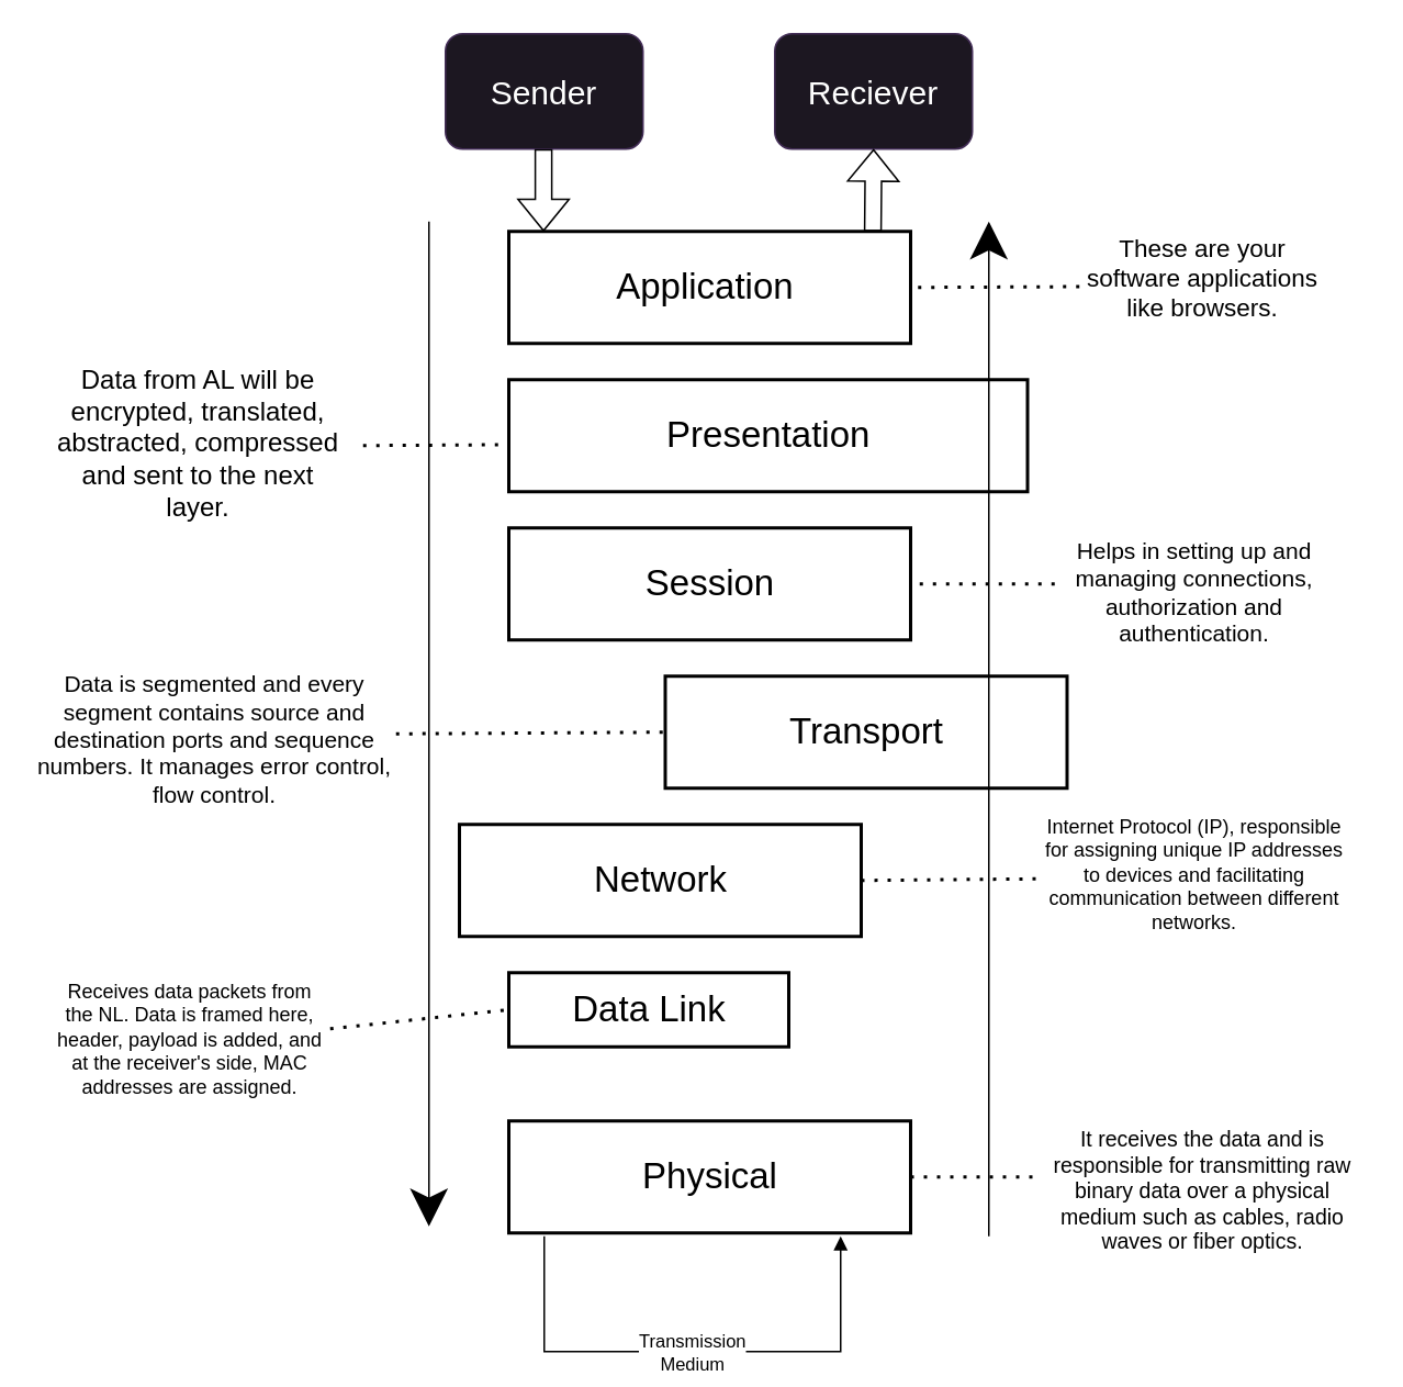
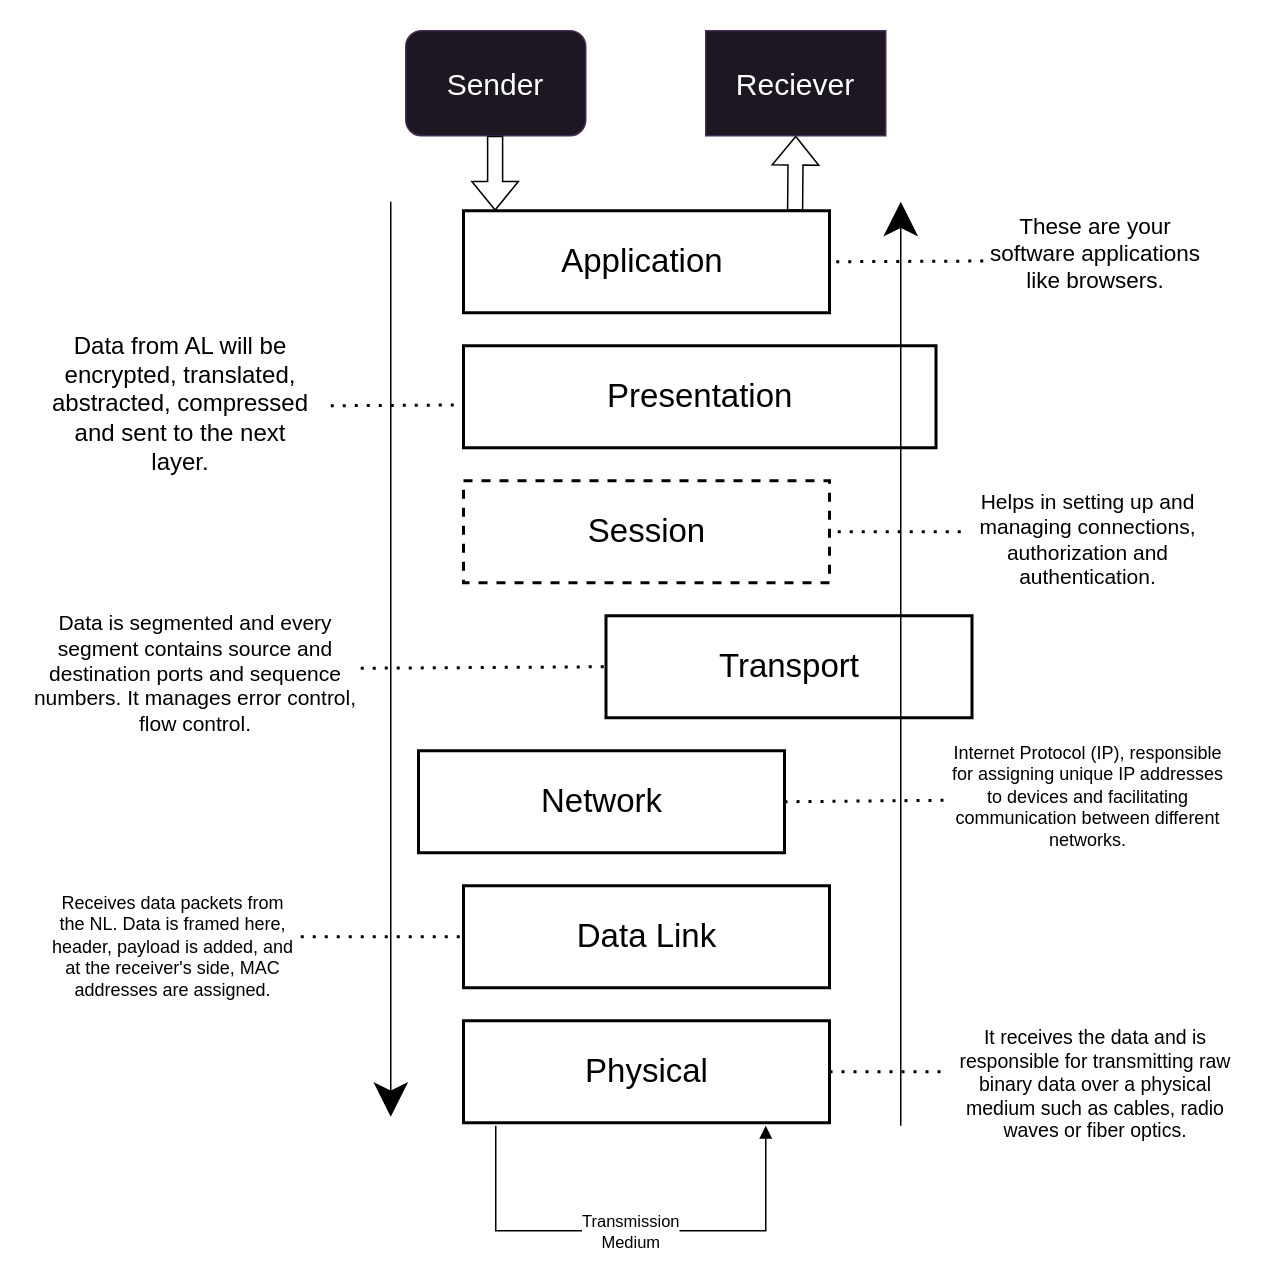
- <mxCell id="11" value="&lt;font style=&quot;font-size: 20px;&quot;&gt;Reciever&lt;/font&gt;" style="rounded=1;whiteSpace=wrap;html=1;fillColor=#1C1721;strokeColor=#432D57;fontColor=#ffffff;" vertex="1" parent="1"><mxGeometry x="470" y="20" width="120" height="70" as="geometry" /></mxCell>
+ <mxCell id="11" value="&lt;font style=&quot;font-size: 20px;&quot;&gt;Reciever&lt;/font&gt;" style="whiteSpace=wrap;html=1;fillColor=#1C1721;strokeColor=#432D57;fontColor=#ffffff;rounded=0;" vertex="1" parent="1"><mxGeometry x="470" y="20" width="120" height="70" as="geometry" /></mxCell>
- <mxCell id="6" value="Session" style="whiteSpace=wrap;strokeWidth=2;fontSize=22;" vertex="1" parent="1"><mxGeometry x="308.5" y="320" width="244" height="68" as="geometry" /></mxCell>
+ <mxCell id="6" value="Session" style="whiteSpace=wrap;strokeWidth=2;fontSize=22;dashed=1;" vertex="1" parent="1"><mxGeometry x="308.5" y="320" width="244" height="68" as="geometry" /></mxCell>
- <mxCell id="10" value="Data Link" style="whiteSpace=wrap;strokeWidth=2;fontSize=22;" vertex="1" parent="1"><mxGeometry x="308.5" y="590" width="170" height="45" as="geometry" /></mxCell>
+ <mxCell id="10" value="Data Link" style="whiteSpace=wrap;strokeWidth=2;fontSize=22;" vertex="1" parent="1"><mxGeometry x="308.5" y="590" width="244" height="68" as="geometry" /></mxCell>
